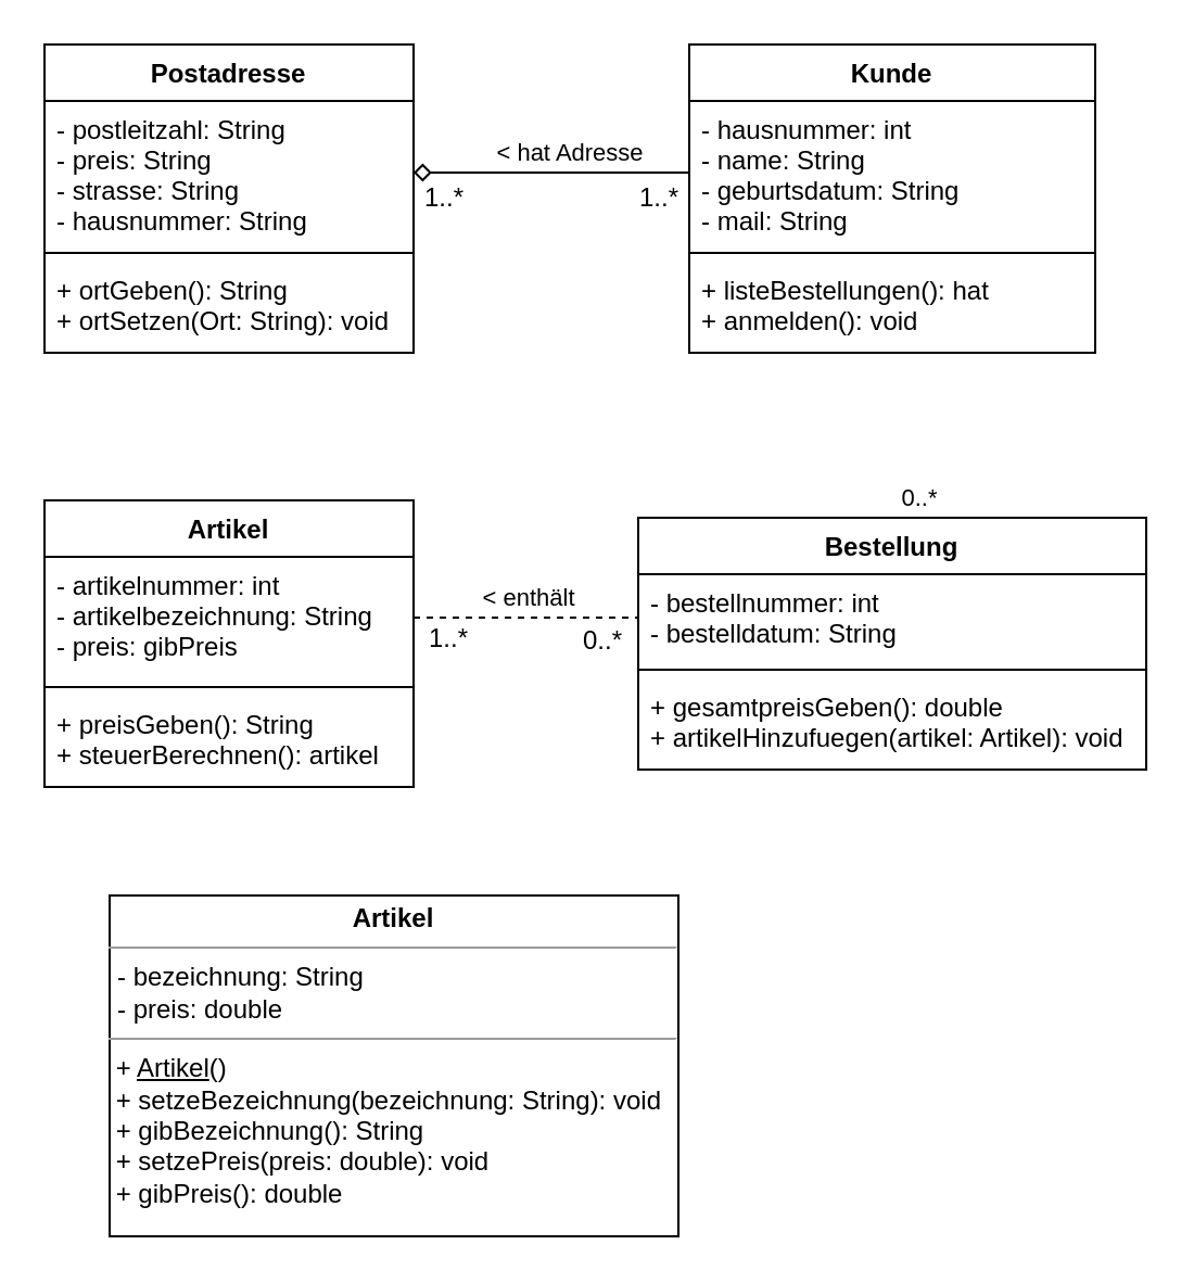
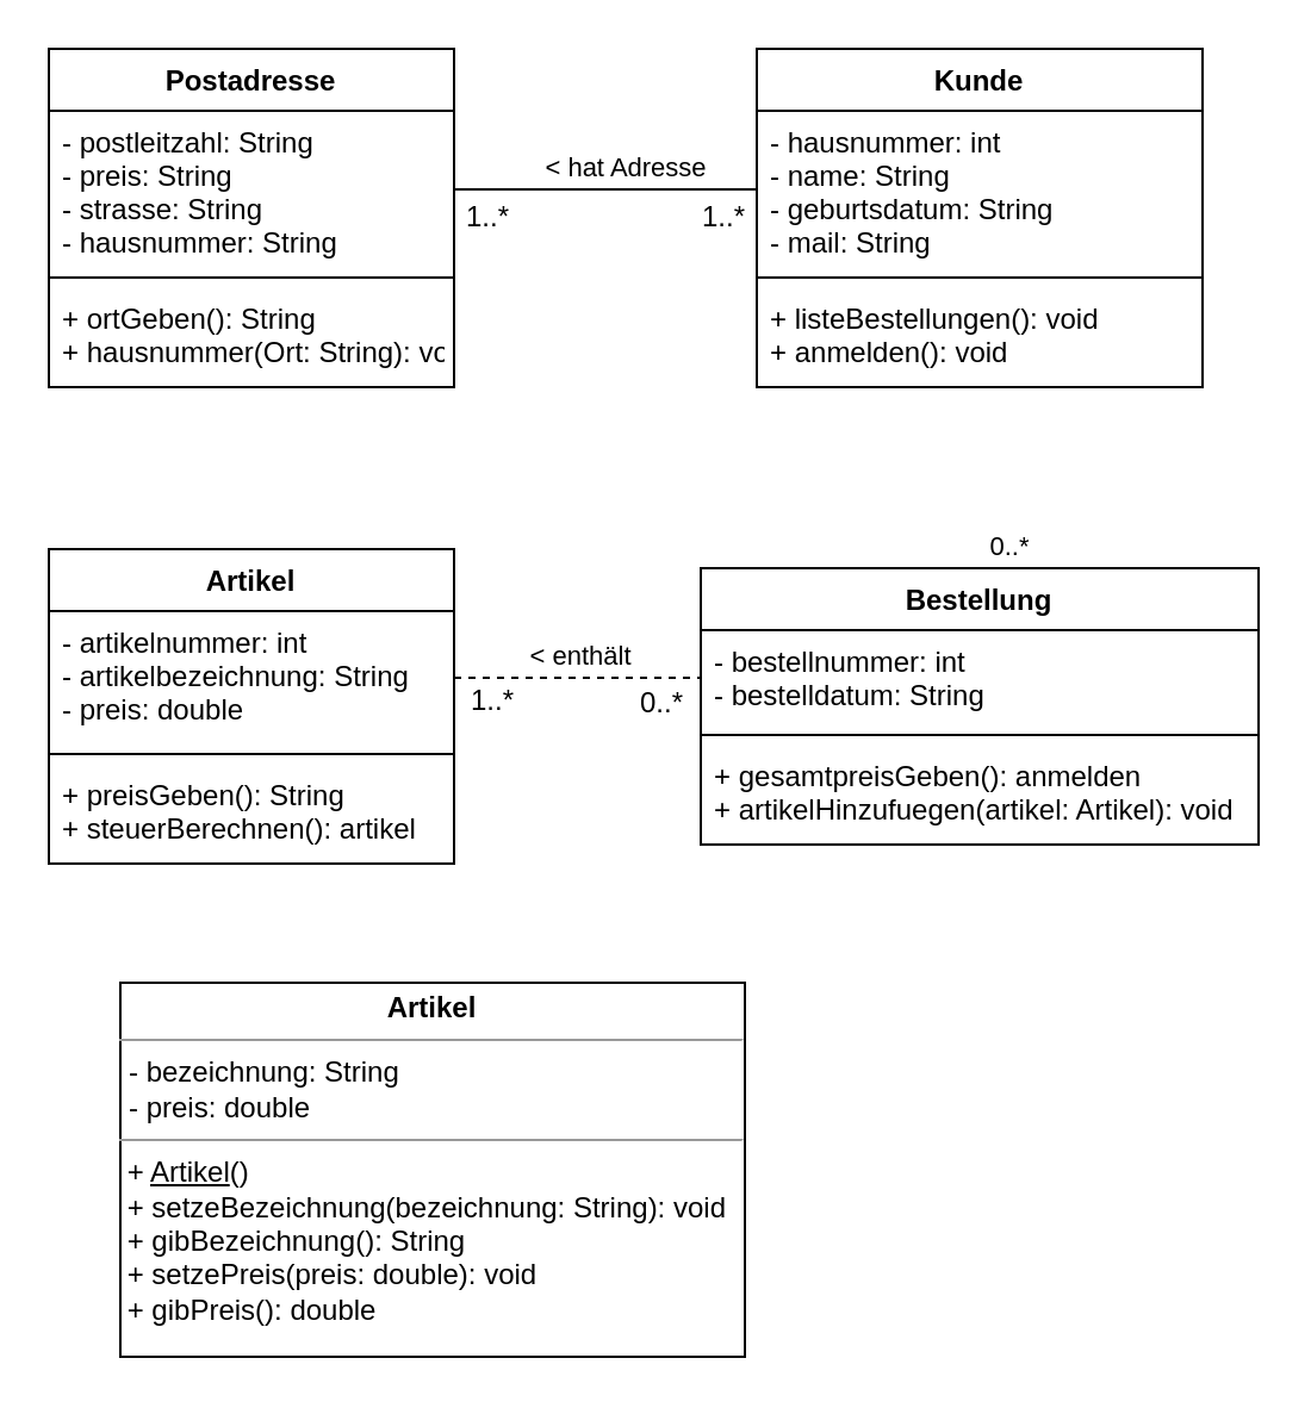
- <mxCell id="10" style="edgeStyle=orthogonalEdgeStyle;rounded=0;orthogonalLoop=1;jettySize=auto;html=1;exitX=0;exitY=0.5;exitDx=0;exitDy=0;entryX=1;entryY=0.5;entryDx=0;entryDy=0;endArrow=diamond;endFill=0;" parent="1" source="7" target="3" edge="1"><mxGeometry relative="1" as="geometry" /></mxCell>
+ <mxCell id="10" style="edgeStyle=orthogonalEdgeStyle;rounded=0;orthogonalLoop=1;jettySize=auto;html=1;exitX=0;exitY=0.5;exitDx=0;exitDy=0;entryX=1;entryY=0.5;entryDx=0;entryDy=0;endArrow=none;endFill=0;" parent="1" source="7" target="3" edge="1"><mxGeometry relative="1" as="geometry" /></mxCell>
- <mxCell id="5" value="+ ortGeben(): String&#10;+ ortSetzen(Ort: String): void" style="text;strokeColor=none;fillColor=none;align=left;verticalAlign=top;spacingLeft=4;spacingRight=4;overflow=hidden;rotatable=0;points=[[0,0.5],[1,0.5]];portConstraint=eastwest;" parent="2" vertex="1"><mxGeometry y="100" width="170" height="42" as="geometry" /></mxCell>
+ <mxCell id="5" value="+ ortGeben(): String&#10;+ hausnummer(Ort: String): void" style="text;strokeColor=none;fillColor=none;align=left;verticalAlign=top;spacingLeft=4;spacingRight=4;overflow=hidden;rotatable=0;points=[[0,0.5],[1,0.5]];portConstraint=eastwest;" parent="2" vertex="1"><mxGeometry y="100" width="170" height="42" as="geometry" /></mxCell>
- <mxCell id="9" value="+ listeBestellungen(): hat&#10;+ anmelden(): void" style="text;strokeColor=none;fillColor=none;align=left;verticalAlign=top;spacingLeft=4;spacingRight=4;overflow=hidden;rotatable=0;points=[[0,0.5],[1,0.5]];portConstraint=eastwest;" parent="6" vertex="1"><mxGeometry y="100" width="187" height="42" as="geometry" /></mxCell>
+ <mxCell id="9" value="+ listeBestellungen(): void&#10;+ anmelden(): void" style="text;strokeColor=none;fillColor=none;align=left;verticalAlign=top;spacingLeft=4;spacingRight=4;overflow=hidden;rotatable=0;points=[[0,0.5],[1,0.5]];portConstraint=eastwest;" parent="6" vertex="1"><mxGeometry y="100" width="187" height="42" as="geometry" /></mxCell>
- <mxCell id="20" value="- artikelnummer: int&#10;- artikelbezeichnung: String&#10;- preis: gibPreis" style="text;strokeColor=none;fillColor=none;align=left;verticalAlign=top;spacingLeft=4;spacingRight=4;overflow=hidden;rotatable=0;points=[[0,0.5],[1,0.5]];portConstraint=eastwest;" parent="19" vertex="1"><mxGeometry y="26" width="170" height="56" as="geometry" /></mxCell>
+ <mxCell id="20" value="- artikelnummer: int&#10;- artikelbezeichnung: String&#10;- preis: double" style="text;strokeColor=none;fillColor=none;align=left;verticalAlign=top;spacingLeft=4;spacingRight=4;overflow=hidden;rotatable=0;points=[[0,0.5],[1,0.5]];portConstraint=eastwest;" parent="19" vertex="1"><mxGeometry y="26" width="170" height="56" as="geometry" /></mxCell>
- <mxCell id="17" value="+ gesamtpreisGeben(): double&#10;+ artikelHinzufuegen(artikel: Artikel): void" style="text;strokeColor=none;fillColor=none;align=left;verticalAlign=top;spacingLeft=4;spacingRight=4;overflow=hidden;rotatable=0;points=[[0,0.5],[1,0.5]];portConstraint=eastwest;" parent="14" vertex="1"><mxGeometry y="74" width="234" height="42" as="geometry" /></mxCell>
+ <mxCell id="17" value="+ gesamtpreisGeben(): anmelden&#10;+ artikelHinzufuegen(artikel: Artikel): void" style="text;strokeColor=none;fillColor=none;align=left;verticalAlign=top;spacingLeft=4;spacingRight=4;overflow=hidden;rotatable=0;points=[[0,0.5],[1,0.5]];portConstraint=eastwest;" parent="14" vertex="1"><mxGeometry y="74" width="234" height="42" as="geometry" /></mxCell>
